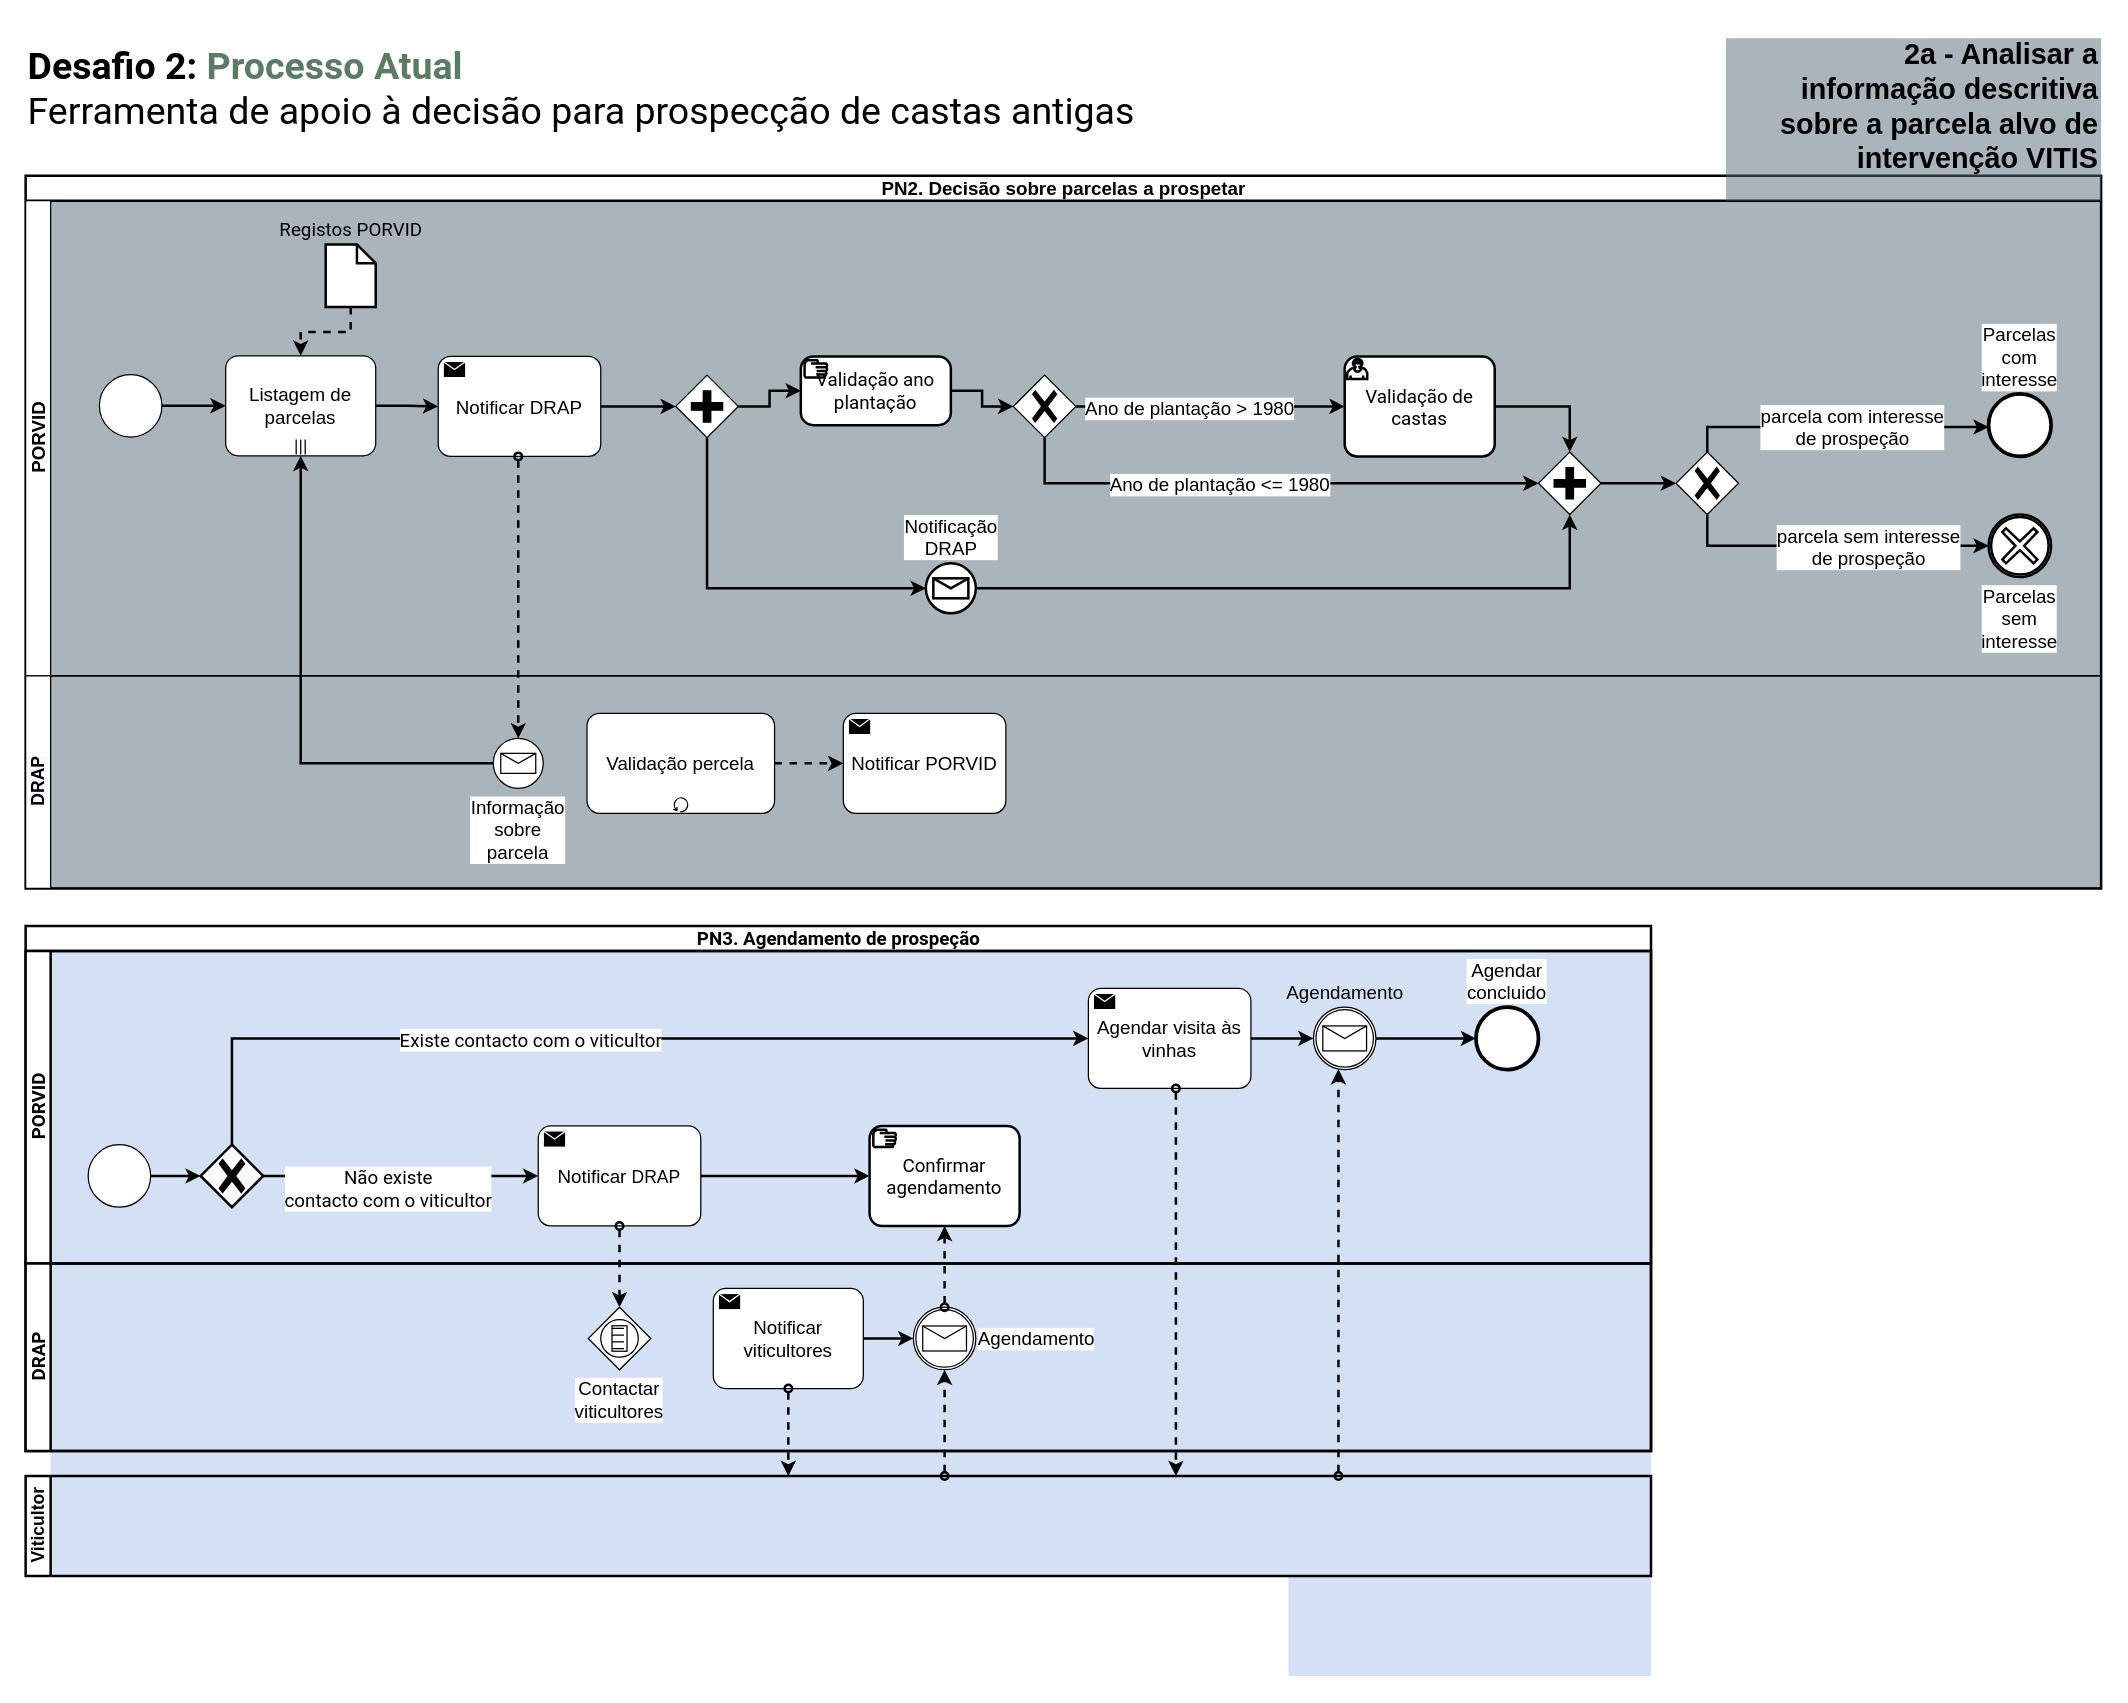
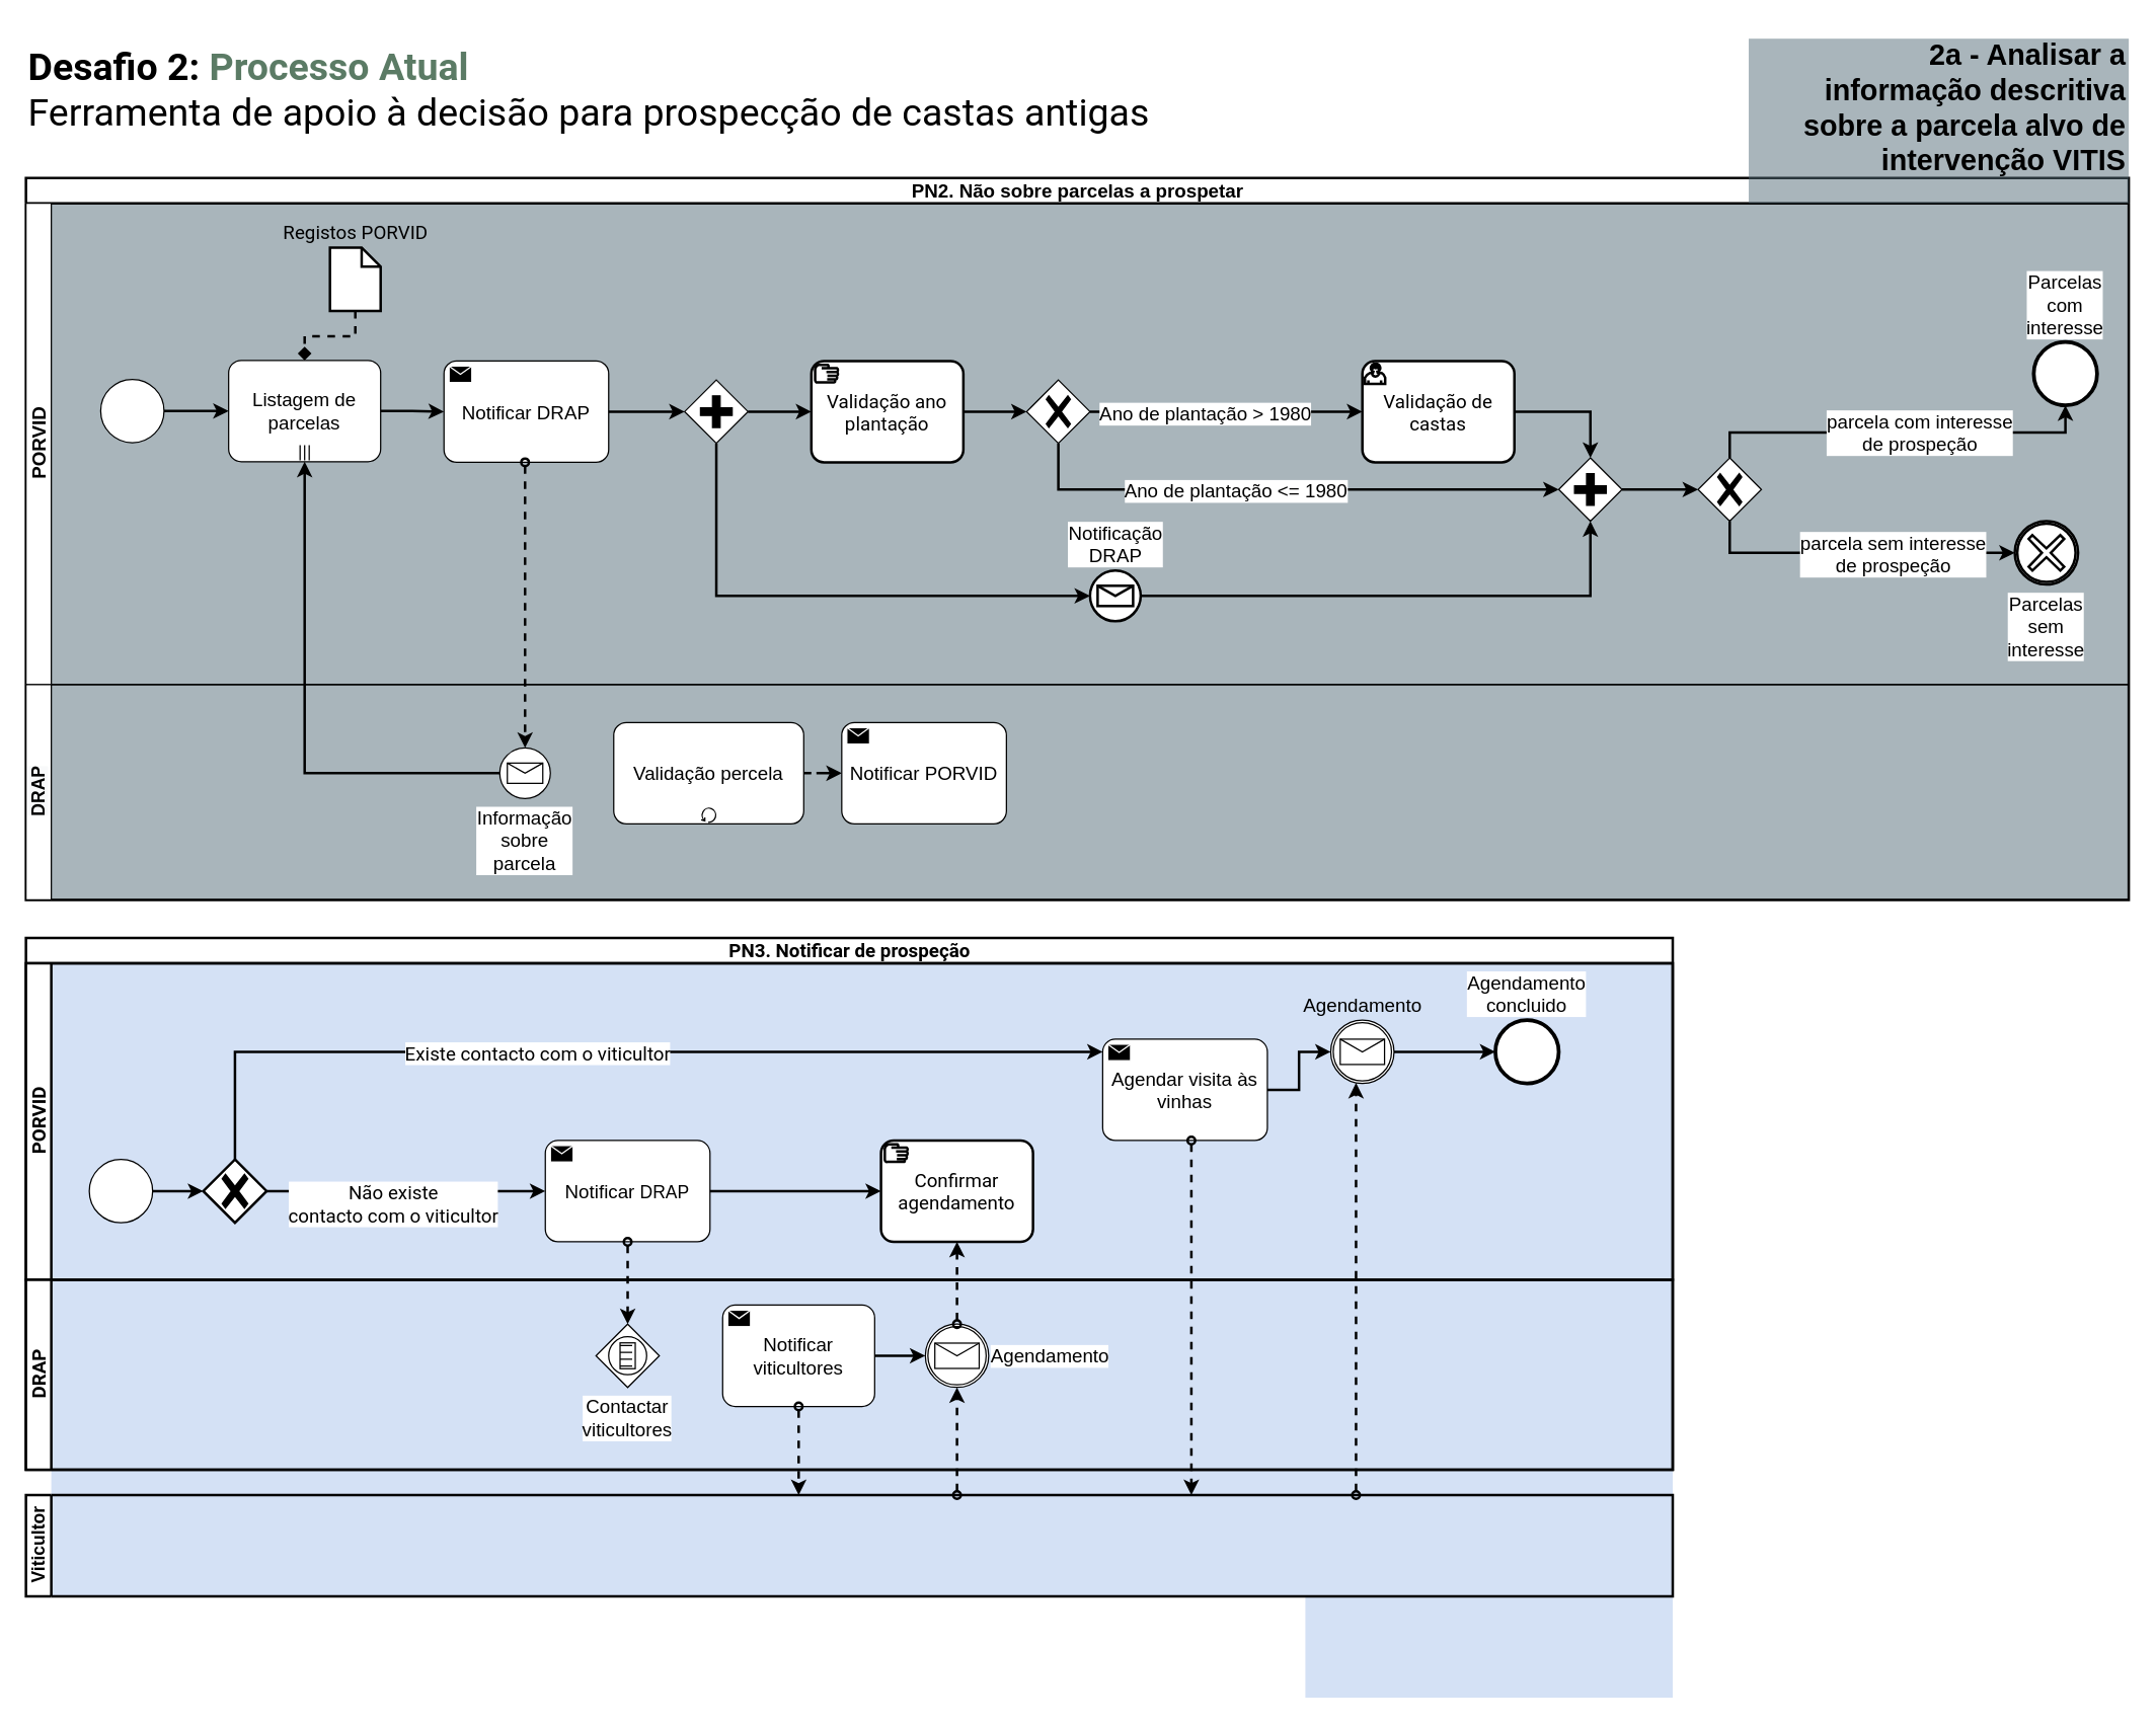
- <mxCell id="34" value="&lt;span style=&quot;font-size: 15px ; background-color: rgb(255 , 255 , 255)&quot;&gt;PN2.&amp;nbsp;&lt;/span&gt;&lt;span style=&quot;font-size: 15px&quot;&gt;Decisão sobre parcelas a prospetar&lt;/span&gt;" style="swimlane;html=1;childLayout=stackLayout;resizeParent=1;resizeParentMax=0;horizontal=1;startSize=20;horizontalStack=0;strokeWidth=2;" parent="1" vertex="1"><mxGeometry x="20" y="140" width="1660" height="570" as="geometry"><mxRectangle x="40" y="1730" width="250" height="20" as="alternateBounds" /></mxGeometry></mxCell>
+ <mxCell id="34" value="&lt;span style=&quot;font-size: 15px ; background-color: rgb(255 , 255 , 255)&quot;&gt;PN2.&amp;nbsp;&lt;/span&gt;&lt;span style=&quot;font-size: 15px&quot;&gt;Não sobre parcelas a prospetar&lt;/span&gt;" style="swimlane;html=1;childLayout=stackLayout;resizeParent=1;resizeParentMax=0;horizontal=1;startSize=20;horizontalStack=0;strokeWidth=2;" parent="1" vertex="1"><mxGeometry x="20" y="140" width="1660" height="570" as="geometry"><mxRectangle x="40" y="1730" width="250" height="20" as="alternateBounds" /></mxGeometry></mxCell>
- <mxCell id="61" style="edgeStyle=orthogonalEdgeStyle;rounded=0;jumpStyle=arc;orthogonalLoop=1;jettySize=auto;html=1;fontFamily=Roboto;fontSource=https%3A%2F%2Ffonts.googleapis.com%2Fcss%3Ffamily%3DRoboto;fontSize=15;fontColor=#000000;startArrow=none;startFill=0;endArrow=classic;endFill=1;strokeWidth=2;dashed=1;" parent="35" source="62" target="39" edge="1"><mxGeometry relative="1" as="geometry" /></mxCell>
+ <mxCell id="61" style="edgeStyle=orthogonalEdgeStyle;rounded=0;jumpStyle=arc;orthogonalLoop=1;jettySize=auto;html=1;fontFamily=Roboto;fontSource=https%3A%2F%2Ffonts.googleapis.com%2Fcss%3Ffamily%3DRoboto;fontSize=15;fontColor=#000000;startArrow=none;startFill=0;endArrow=diamond;endFill=1;strokeWidth=2;dashed=1;" parent="35" source="62" target="39" edge="1"><mxGeometry relative="1" as="geometry" /></mxCell>
- <mxCell id="72" value="&lt;span&gt;Validação ano plantação&lt;/span&gt;" style="points=[[0.25,0,0],[0.5,0,0],[0.75,0,0],[1,0.25,0],[1,0.5,0],[1,0.75,0],[0.75,1,0],[0.5,1,0],[0.25,1,0],[0,0.75,0],[0,0.5,0],[0,0.25,0]];shape=mxgraph.bpmn.task;whiteSpace=wrap;rectStyle=rounded;size=10;taskMarker=manual;fontFamily=Roboto;fontSource=https%3A%2F%2Ffonts.googleapis.com%2Fcss%3Ffamily%3DRoboto;fontSize=15;fontColor=#000000;strokeColor=default;strokeWidth=2;fillColor=default;gradientColor=none;html=1;" vertex="1" parent="1"><mxGeometry x="640" y="284.5" width="120" height="55" as="geometry" /></mxCell>
+ <mxCell id="72" value="&lt;span&gt;Validação ano plantação&lt;/span&gt;" style="points=[[0.25,0,0],[0.5,0,0],[0.75,0,0],[1,0.25,0],[1,0.5,0],[1,0.75,0],[0.75,1,0],[0.5,1,0],[0.25,1,0],[0,0.75,0],[0,0.5,0],[0,0.25,0]];shape=mxgraph.bpmn.task;whiteSpace=wrap;rectStyle=rounded;size=10;taskMarker=manual;fontFamily=Roboto;fontSource=https%3A%2F%2Ffonts.googleapis.com%2Fcss%3Ffamily%3DRoboto;fontSize=15;fontColor=#000000;strokeColor=default;strokeWidth=2;fillColor=default;gradientColor=none;html=1;" vertex="1" parent="1"><mxGeometry x="640" y="284.5" width="120" height="80" as="geometry" /></mxCell>
- <mxCell id="58" value="Parcelas com interesse" style="points=[[0.145,0.145,0],[0.5,0,0],[0.855,0.145,0],[1,0.5,0],[0.855,0.855,0],[0.5,1,0],[0.145,0.855,0],[0,0.5,0]];shape=mxgraph.bpmn.event;html=1;verticalLabelPosition=top;labelBackgroundColor=#ffffff;verticalAlign=bottom;align=center;perimeter=ellipsePerimeter;outlineConnect=0;aspect=fixed;outline=end;symbol=terminate2;rounded=0;shadow=0;glass=0;sketch=0;fontSize=15;labelBorderColor=none;whiteSpace=wrap;labelPosition=center;" parent="35" vertex="1"><mxGeometry x="1570" y="154.5" width="50" height="50" as="geometry" /></mxCell>
+ <mxCell id="58" value="Parcelas com interesse" style="points=[[0.145,0.145,0],[0.5,0,0],[0.855,0.145,0],[1,0.5,0],[0.855,0.855,0],[0.5,1,0],[0.145,0.855,0],[0,0.5,0]];shape=mxgraph.bpmn.event;html=1;verticalLabelPosition=top;labelBackgroundColor=#ffffff;verticalAlign=bottom;align=center;perimeter=ellipsePerimeter;outlineConnect=0;aspect=fixed;outline=end;symbol=terminate2;rounded=0;shadow=0;glass=0;sketch=0;fontSize=15;labelBorderColor=none;whiteSpace=wrap;labelPosition=center;" parent="35" vertex="1"><mxGeometry x="1585" y="109.5" width="50" height="50" as="geometry" /></mxCell>
- <mxCell id="41" value="Notificação&lt;br&gt;DRAP" style="points=[[0.145,0.145,0],[0.5,0,0],[0.855,0.145,0],[1,0.5,0],[0.855,0.855,0],[0.5,1,0],[0.145,0.855,0],[0,0.5,0]];shape=mxgraph.bpmn.event;html=1;verticalLabelPosition=top;labelBackgroundColor=#ffffff;verticalAlign=bottom;align=center;perimeter=ellipsePerimeter;outlineConnect=0;aspect=fixed;outline=standard;symbol=message;fontSize=15;strokeWidth=2;labelPosition=center;" parent="35" vertex="1"><mxGeometry x="720" y="290" width="40" height="40" as="geometry" /></mxCell>
+ <mxCell id="41" value="Notificação&lt;br&gt;DRAP" style="points=[[0.145,0.145,0],[0.5,0,0],[0.855,0.145,0],[1,0.5,0],[0.855,0.855,0],[0.5,1,0],[0.145,0.855,0],[0,0.5,0]];shape=mxgraph.bpmn.event;html=1;verticalLabelPosition=top;labelBackgroundColor=#ffffff;verticalAlign=bottom;align=center;perimeter=ellipsePerimeter;outlineConnect=0;aspect=fixed;outline=standard;symbol=message;fontSize=15;strokeWidth=2;labelPosition=center;" parent="35" vertex="1"><mxGeometry x="840" y="290" width="40" height="40" as="geometry" /></mxCell>
- <mxCell id="66" value="Validação percela" style="points=[[0.25,0,0],[0.5,0,0],[0.75,0,0],[1,0.25,0],[1,0.5,0],[1,0.75,0],[0.75,1,0],[0.5,1,0],[0.25,1,0],[0,0.75,0],[0,0.5,0],[0,0.25,0]];shape=mxgraph.bpmn.task;whiteSpace=wrap;rectStyle=rounded;size=10;taskMarker=abstract;isLoopStandard=1;fillColor=default;fontSize=15;" parent="63" vertex="1"><mxGeometry x="449" y="30" width="150" height="80" as="geometry" /></mxCell>
+ <mxCell id="66" value="Validação percela" style="points=[[0.25,0,0],[0.5,0,0],[0.75,0,0],[1,0.25,0],[1,0.5,0],[1,0.75,0],[0.75,1,0],[0.5,1,0],[0.25,1,0],[0,0.75,0],[0,0.5,0],[0,0.25,0]];shape=mxgraph.bpmn.task;whiteSpace=wrap;rectStyle=rounded;size=10;taskMarker=abstract;isLoopStandard=1;fillColor=default;fontSize=15;" parent="63" vertex="1"><mxGeometry x="464" y="30" width="150" height="80" as="geometry" /></mxCell>
- <mxCell id="64" value="Notificar PORVID" style="points=[[0.25,0,0],[0.5,0,0],[0.75,0,0],[1,0.25,0],[1,0.5,0],[1,0.75,0],[0.75,1,0],[0.5,1,0],[0.25,1,0],[0,0.75,0],[0,0.5,0],[0,0.25,0]];shape=mxgraph.bpmn.task;whiteSpace=wrap;rectStyle=rounded;size=10;taskMarker=send;rounded=0;shadow=0;glass=0;sketch=0;fontSize=15;align=center;verticalAlign=middle;html=1;" parent="63" vertex="1"><mxGeometry x="654" y="30" width="130" height="80" as="geometry" /></mxCell>
+ <mxCell id="64" value="Notificar PORVID" style="points=[[0.25,0,0],[0.5,0,0],[0.75,0,0],[1,0.25,0],[1,0.5,0],[1,0.75,0],[0.75,1,0],[0.5,1,0],[0.25,1,0],[0,0.75,0],[0,0.5,0],[0,0.25,0]];shape=mxgraph.bpmn.task;whiteSpace=wrap;rectStyle=rounded;size=10;taskMarker=send;rounded=0;shadow=0;glass=0;sketch=0;fontSize=15;align=center;verticalAlign=middle;html=1;" parent="63" vertex="1"><mxGeometry x="644" y="30" width="130" height="80" as="geometry" /></mxCell>
- <mxCell id="9" value="PN3.&amp;nbsp;Agendamento de prospeção" style="swimlane;html=1;childLayout=stackLayout;resizeParent=1;resizeParentMax=0;horizontal=1;startSize=20;horizontalStack=0;fontFamily=Roboto;fontSource=https%3A%2F%2Ffonts.googleapis.com%2Fcss%3Ffamily%3DRoboto;fontSize=15;fontColor=#000000;strokeColor=default;strokeWidth=2;fillColor=default;gradientColor=none;" parent="1" vertex="1"><mxGeometry x="20" y="740" width="1300" height="420" as="geometry" /></mxCell>
+ <mxCell id="9" value="PN3.&amp;nbsp;Notificar de prospeção" style="swimlane;html=1;childLayout=stackLayout;resizeParent=1;resizeParentMax=0;horizontal=1;startSize=20;horizontalStack=0;fontFamily=Roboto;fontSource=https%3A%2F%2Ffonts.googleapis.com%2Fcss%3Ffamily%3DRoboto;fontSize=15;fontColor=#000000;strokeColor=default;strokeWidth=2;fillColor=default;gradientColor=none;" parent="1" vertex="1"><mxGeometry x="20" y="740" width="1300" height="420" as="geometry" /></mxCell>
- <mxCell id="17" value="Agendar concluido" style="points=[[0.145,0.145,0],[0.5,0,0],[0.855,0.145,0],[1,0.5,0],[0.855,0.855,0],[0.5,1,0],[0.145,0.855,0],[0,0.5,0]];shape=mxgraph.bpmn.event;html=1;verticalLabelPosition=top;labelBackgroundColor=#ffffff;verticalAlign=bottom;align=center;perimeter=ellipsePerimeter;outlineConnect=0;aspect=fixed;outline=end;symbol=terminate2;rounded=0;shadow=0;glass=0;sketch=0;fontSize=15;whiteSpace=wrap;labelPosition=center;" parent="10" vertex="1"><mxGeometry x="1160" y="45" width="50" height="50" as="geometry" /></mxCell>
+ <mxCell id="17" value="Agendamento concluido" style="points=[[0.145,0.145,0],[0.5,0,0],[0.855,0.145,0],[1,0.5,0],[0.855,0.855,0],[0.5,1,0],[0.145,0.855,0],[0,0.5,0]];shape=mxgraph.bpmn.event;html=1;verticalLabelPosition=top;labelBackgroundColor=#ffffff;verticalAlign=bottom;align=center;perimeter=ellipsePerimeter;outlineConnect=0;aspect=fixed;outline=end;symbol=terminate2;rounded=0;shadow=0;glass=0;sketch=0;fontSize=15;whiteSpace=wrap;labelPosition=center;" parent="10" vertex="1"><mxGeometry x="1160" y="45" width="50" height="50" as="geometry" /></mxCell>
- <mxCell id="13" value="Agendar visita às vinhas" style="points=[[0.25,0,0],[0.5,0,0],[0.75,0,0],[1,0.25,0],[1,0.5,0],[1,0.75,0],[0.75,1,0],[0.5,1,0],[0.25,1,0],[0,0.75,0],[0,0.5,0],[0,0.25,0]];shape=mxgraph.bpmn.task;whiteSpace=wrap;rectStyle=rounded;size=10;taskMarker=send;rounded=0;shadow=0;glass=0;sketch=0;fontSize=15;align=center;verticalAlign=middle;html=1;" parent="10" vertex="1"><mxGeometry x="850" y="30" width="130" height="80" as="geometry" /></mxCell>
+ <mxCell id="13" value="Agendar visita às vinhas" style="points=[[0.25,0,0],[0.5,0,0],[0.75,0,0],[1,0.25,0],[1,0.5,0],[1,0.75,0],[0.75,1,0],[0.5,1,0],[0.25,1,0],[0,0.75,0],[0,0.5,0],[0,0.25,0]];shape=mxgraph.bpmn.task;whiteSpace=wrap;rectStyle=rounded;size=10;taskMarker=send;rounded=0;shadow=0;glass=0;sketch=0;fontSize=15;align=center;verticalAlign=middle;html=1;" parent="10" vertex="1"><mxGeometry x="850" y="60" width="130" height="80" as="geometry" /></mxCell>
